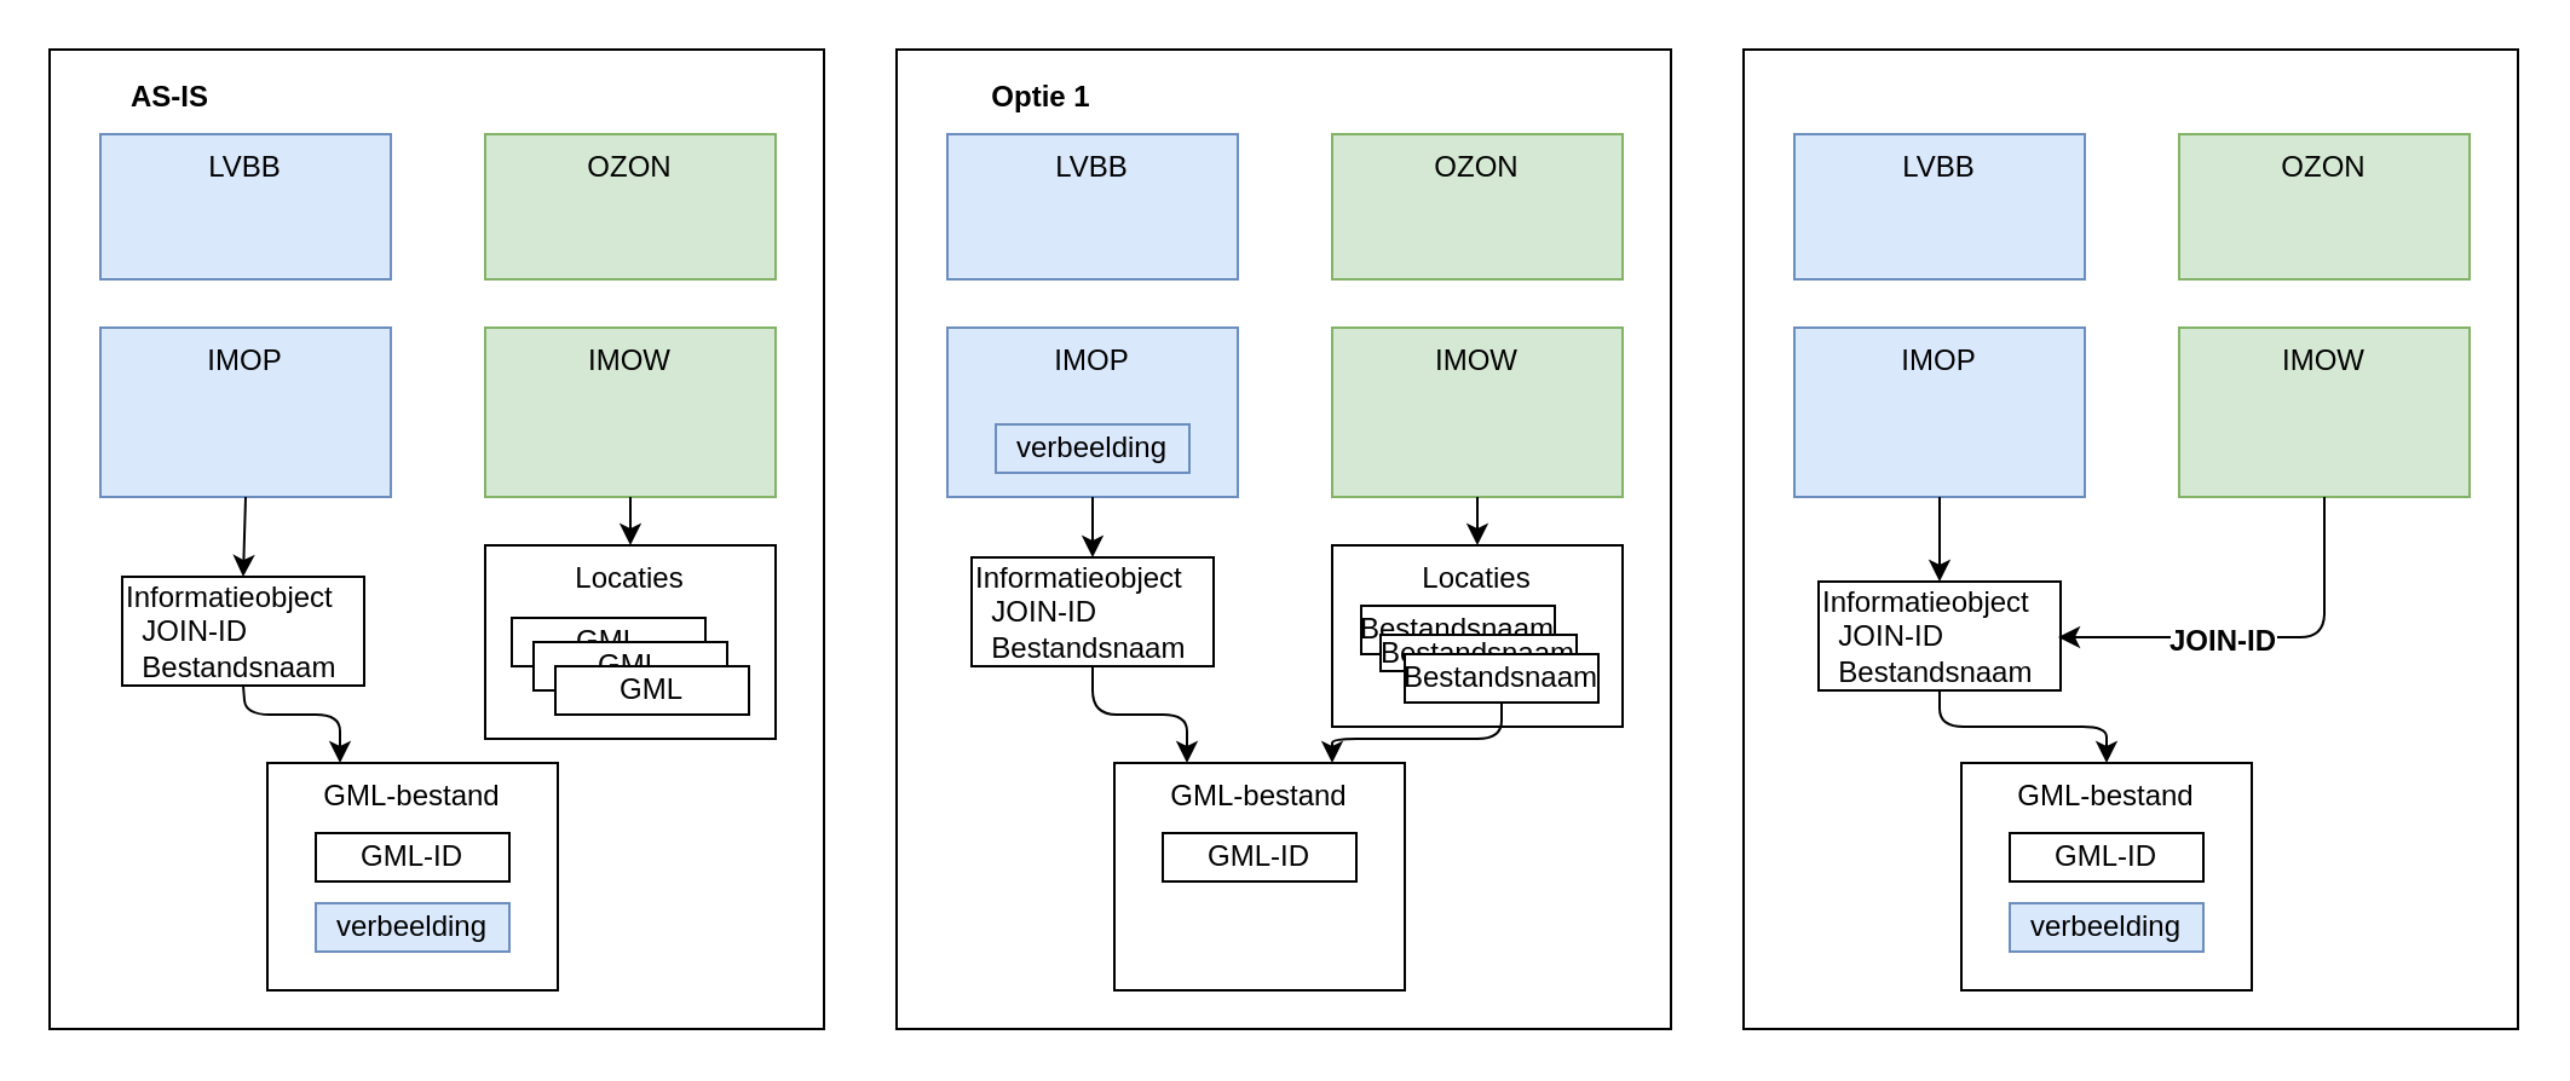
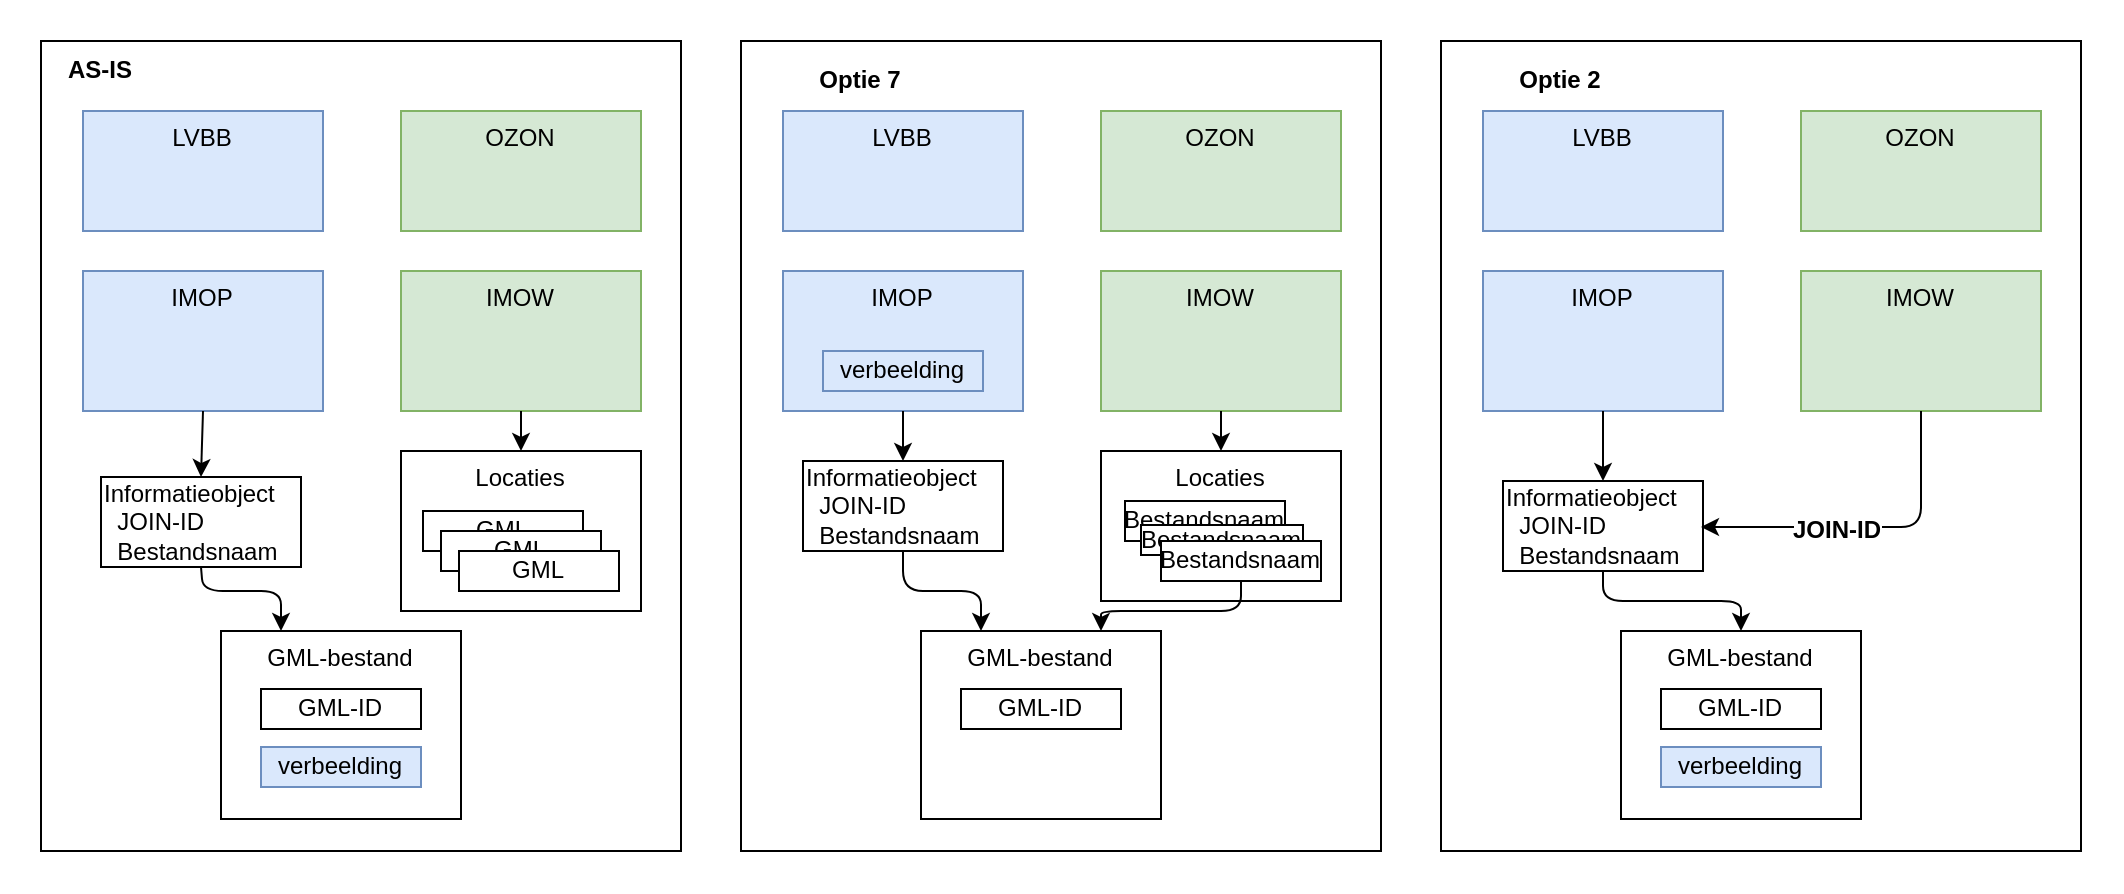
- <mxCell id="11" value="&lt;b&gt;AS-IS&lt;/b&gt;" style="text;html=1;strokeColor=none;fillColor=none;align=center;verticalAlign=middle;whiteSpace=wrap;rounded=0;" vertex="1" parent="1"><mxGeometry x="50" y="30" width="40" height="20" as="geometry" /></mxCell>
+ <mxCell id="11" value="&lt;b&gt;AS-IS&lt;/b&gt;" style="text;html=1;strokeColor=none;fillColor=none;align=center;verticalAlign=middle;whiteSpace=wrap;rounded=0;" vertex="1" parent="1"><mxGeometry x="30" y="25" width="40" height="20" as="geometry" /></mxCell>
- <mxCell id="26" value="&lt;b&gt;Optie 1&lt;/b&gt;" style="text;html=1;strokeColor=none;fillColor=none;align=center;verticalAlign=middle;whiteSpace=wrap;rounded=0;" vertex="1" parent="1"><mxGeometry x="400" y="30" width="60" height="20" as="geometry" /></mxCell>
+ <mxCell id="26" value="&lt;b&gt;Optie 7&lt;/b&gt;" style="text;html=1;strokeColor=none;fillColor=none;align=center;verticalAlign=middle;whiteSpace=wrap;rounded=0;" vertex="1" parent="1"><mxGeometry x="400" y="30" width="60" height="20" as="geometry" /></mxCell>
+ <mxCell id="36" value="&lt;b&gt;Optie 2&lt;/b&gt;" style="text;html=1;strokeColor=none;fillColor=none;align=center;verticalAlign=middle;whiteSpace=wrap;rounded=0;" vertex="1" parent="1"><mxGeometry x="750" y="30" width="60" height="20" as="geometry" /></mxCell>
